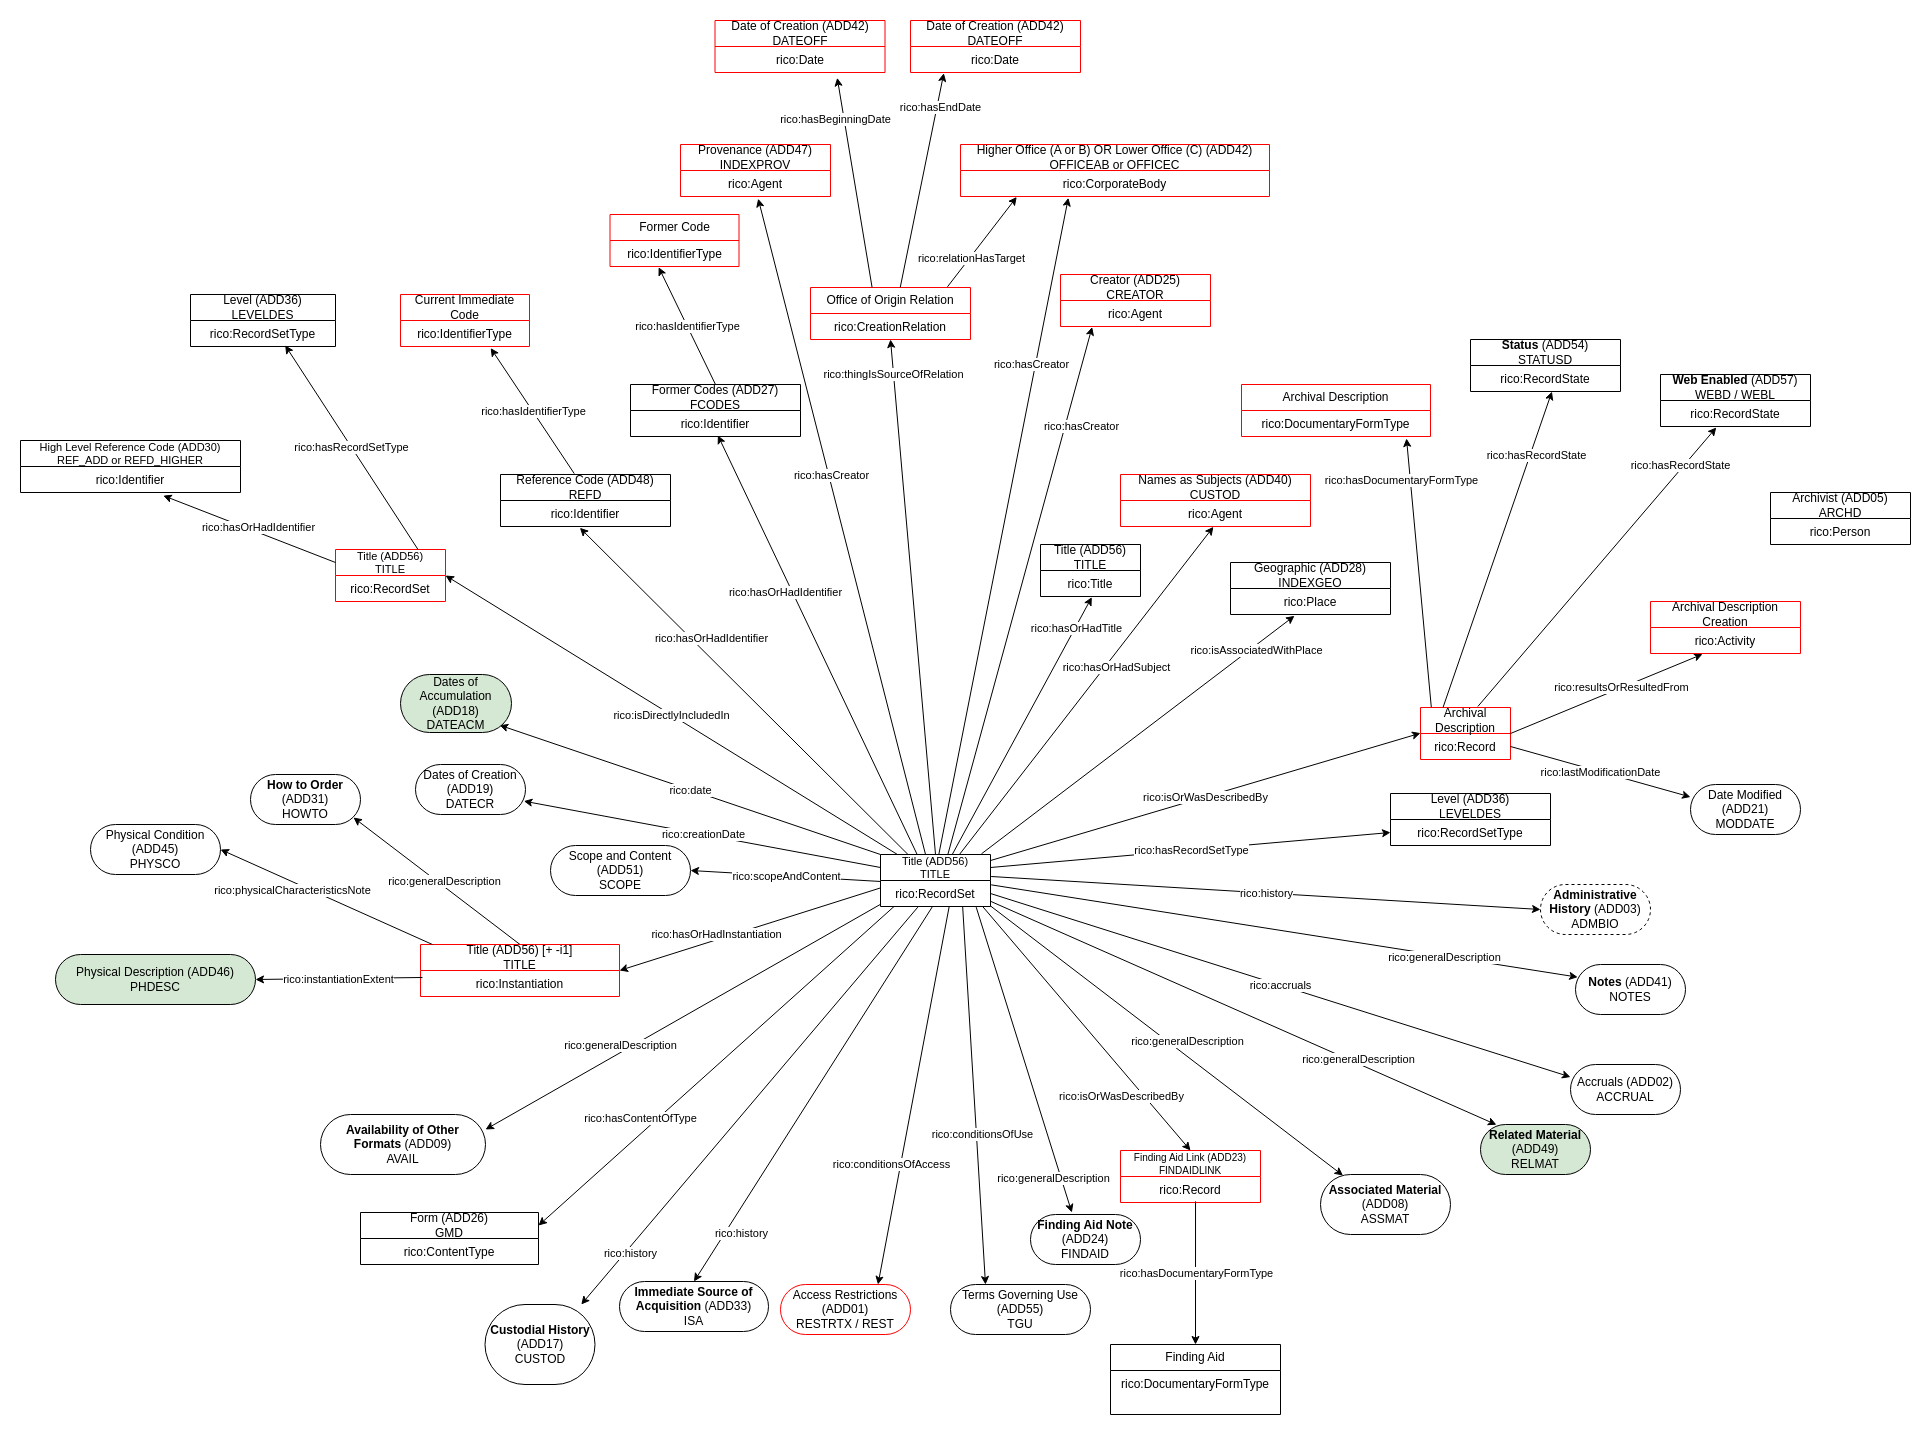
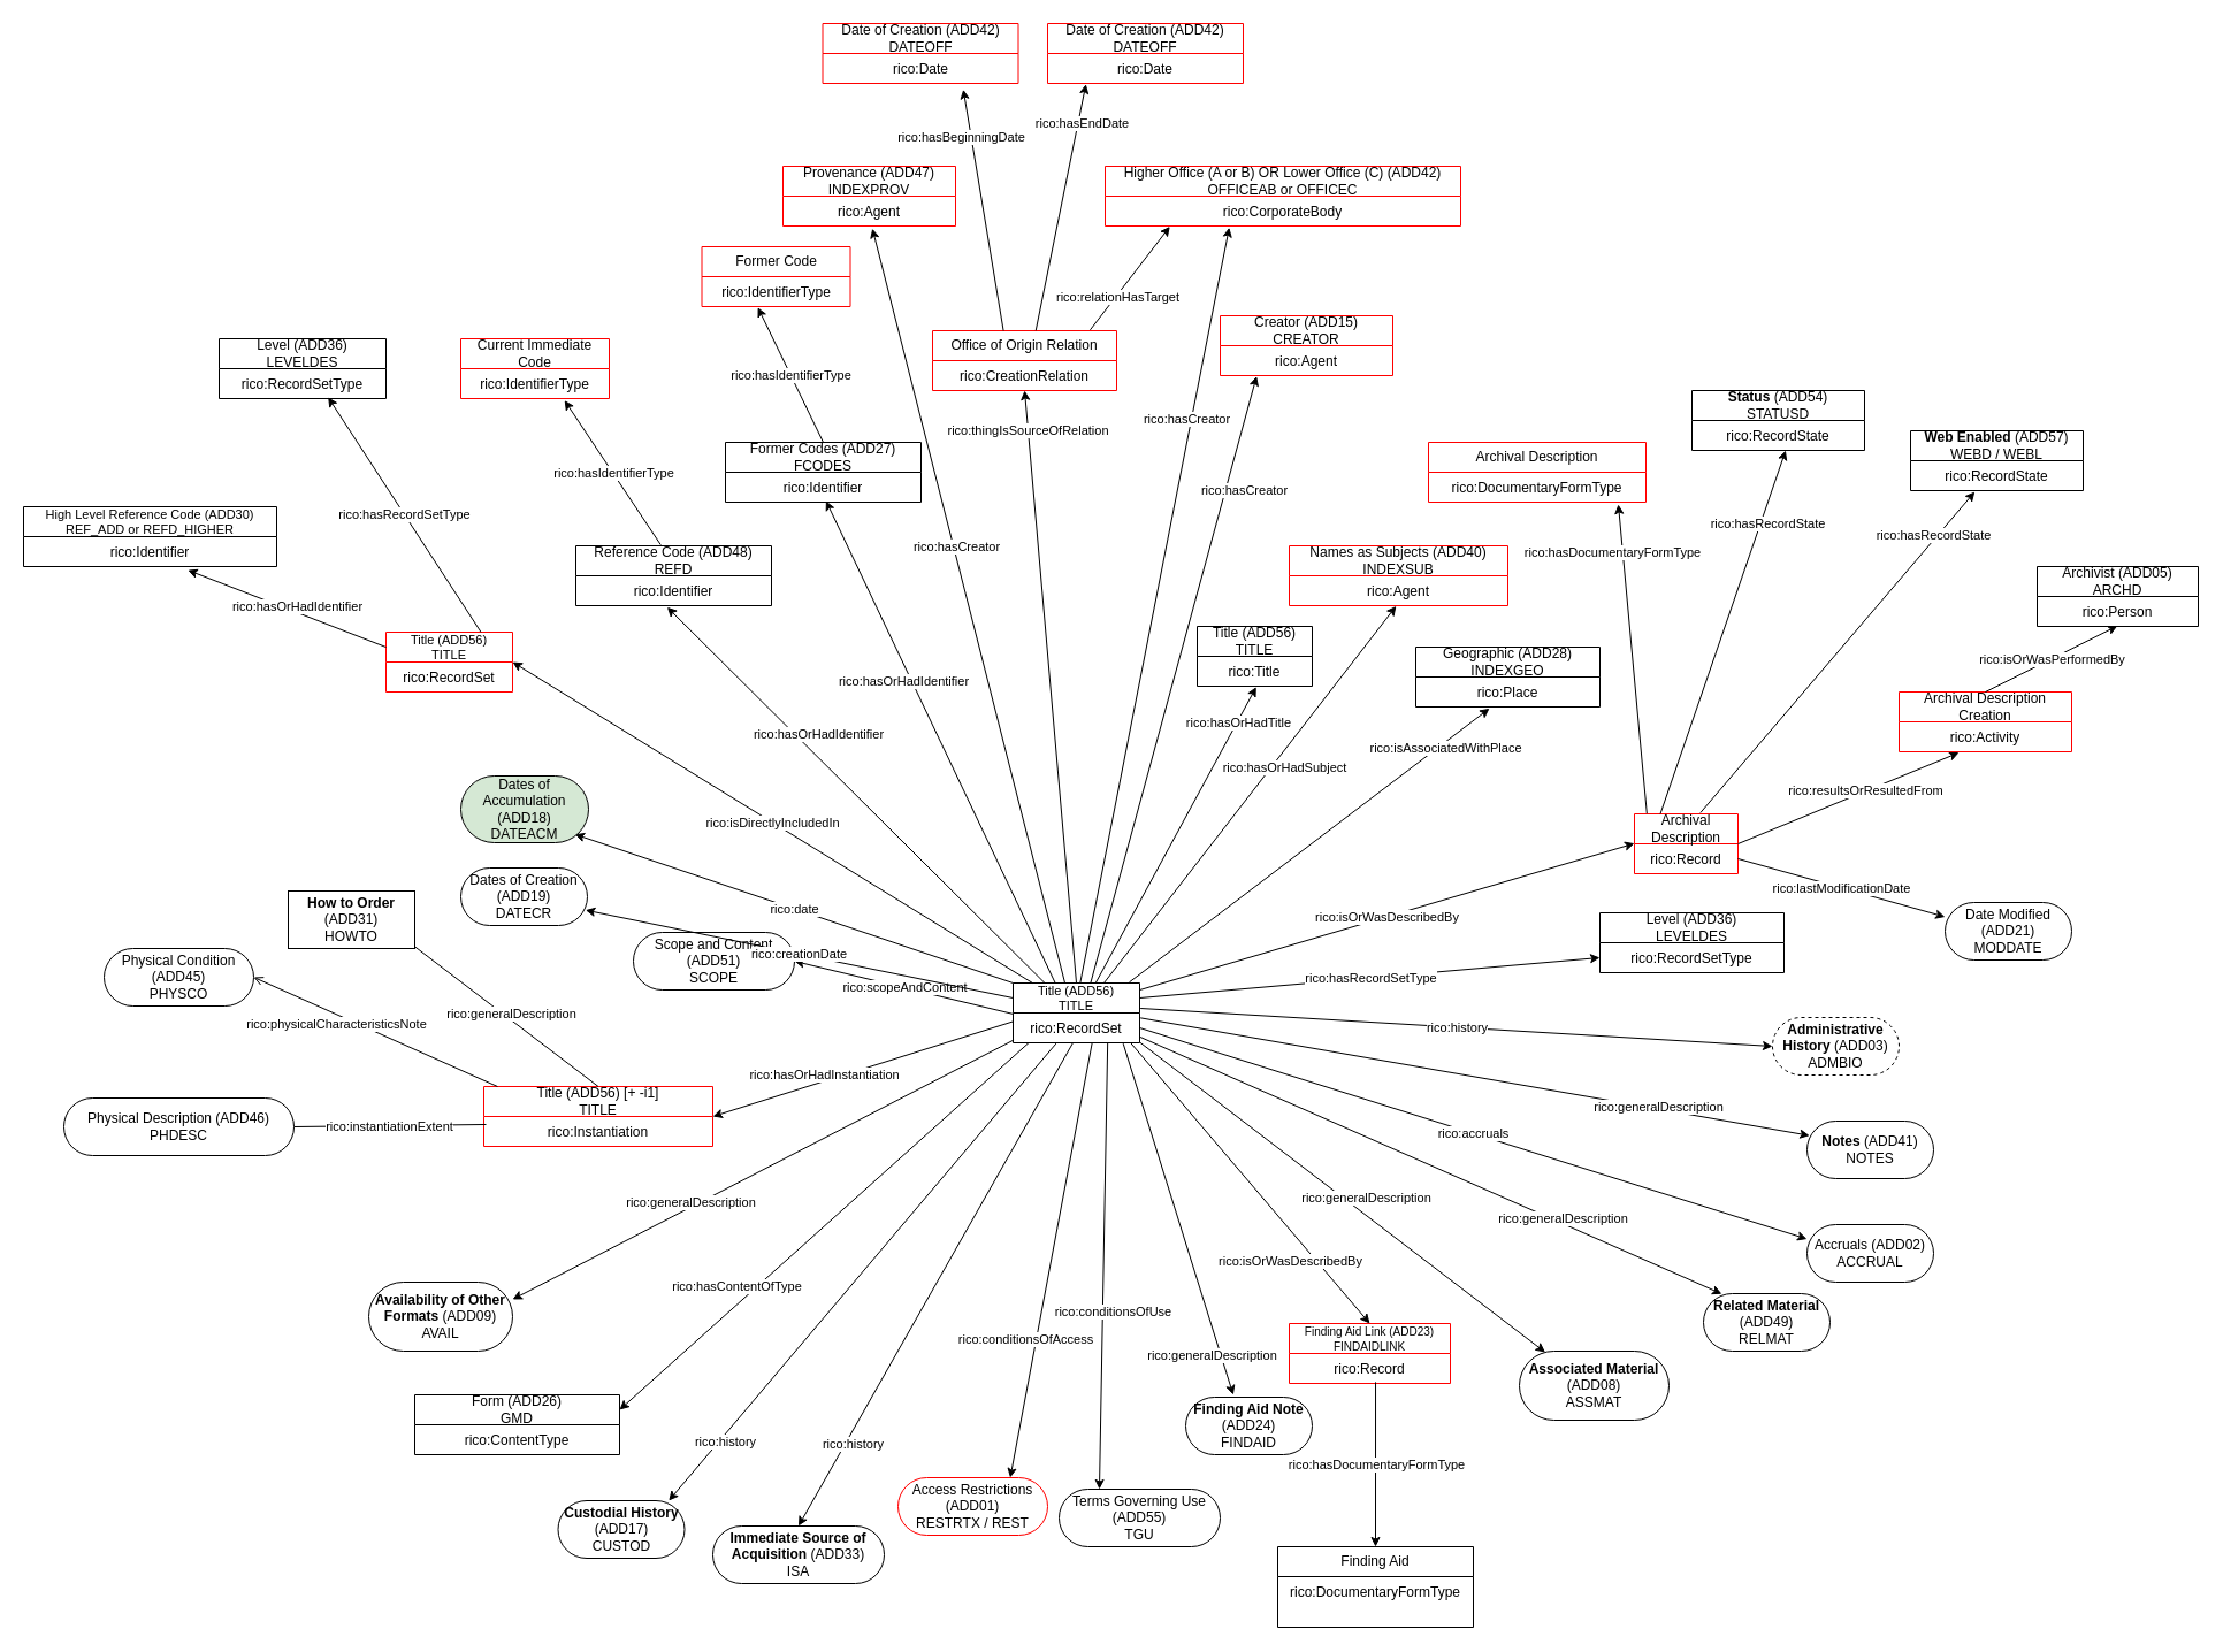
- <mxCell id="130" value="Creator (ADD25)&lt;div&gt;CREATOR&lt;/div&gt;" style="swimlane;fontStyle=0;childLayout=stackLayout;horizontal=1;startSize=26;fillColor=none;horizontalStack=0;resizeParent=1;resizeParentMax=0;resizeLast=0;collapsible=1;marginBottom=0;whiteSpace=wrap;html=1;strokeColor=#FF0000;" parent="1" vertex="1"><mxGeometry x="1060" y="274" width="150" height="52" as="geometry" /></mxCell>
+ <mxCell id="130" value="Creator (ADD15)&lt;div&gt;CREATOR&lt;/div&gt;" style="swimlane;fontStyle=0;childLayout=stackLayout;horizontal=1;startSize=26;fillColor=none;horizontalStack=0;resizeParent=1;resizeParentMax=0;resizeLast=0;collapsible=1;marginBottom=0;whiteSpace=wrap;html=1;strokeColor=#FF0000;" parent="1" vertex="1"><mxGeometry x="1060" y="274" width="150" height="52" as="geometry" /></mxCell>
- <mxCell id="91" value="Names as Subjects (ADD40)&lt;div&gt;CUSTOD&lt;/div&gt;" style="swimlane;fontStyle=0;childLayout=stackLayout;horizontal=1;startSize=26;fillColor=none;horizontalStack=0;resizeParent=1;resizeParentMax=0;resizeLast=0;collapsible=1;marginBottom=0;whiteSpace=wrap;html=1;strokeColor=#FF0000;" parent="1" vertex="1"><mxGeometry x="1120" y="474" width="190" height="52" as="geometry" /></mxCell>
+ <mxCell id="91" value="Names as Subjects (ADD40)&lt;div&gt;INDEXSUB&lt;/div&gt;" style="swimlane;fontStyle=0;childLayout=stackLayout;horizontal=1;startSize=26;fillColor=none;horizontalStack=0;resizeParent=1;resizeParentMax=0;resizeLast=0;collapsible=1;marginBottom=0;whiteSpace=wrap;html=1;strokeColor=#FF0000;" parent="1" vertex="1"><mxGeometry x="1120" y="474" width="190" height="52" as="geometry" /></mxCell>
+ <mxCell id="77" value="" style="endArrow=classic;html=1;rounded=0;exitX=0.5;exitY=0;exitDx=0;exitDy=0;entryX=0.499;entryY=0.981;entryDx=0;entryDy=0;entryPerimeter=0;" parent="1" source="75" target="80" edge="1"><mxGeometry relative="1" as="geometry"><mxPoint x="1590" y="564" as="sourcePoint" /><mxPoint x="1665" y="544" as="targetPoint" /></mxGeometry></mxCell>
+ <mxCell id="78" value="rico:isOrWasPerformedBy" style="edgeLabel;resizable=0;html=1;;align=center;verticalAlign=middle;" parent="77" connectable="0" vertex="1"><mxGeometry relative="1" as="geometry" /></mxCell>
- <mxCell id="149" value="Dates of Creation (ADD19)&lt;div&gt;DATECR&lt;/div&gt;" style="html=1;whiteSpace=wrap;rounded=1;arcSize=50;" parent="1" vertex="1"><mxGeometry x="415" y="764" width="110" height="50" as="geometry" /></mxCell>
+ <mxCell id="149" value="Dates of Creation (ADD19)&lt;div&gt;DATECR&lt;/div&gt;" style="html=1;whiteSpace=wrap;rounded=1;arcSize=50;" parent="1" vertex="1"><mxGeometry x="400" y="754" width="110" height="50" as="geometry" /></mxCell>
- <mxCell id="52" value="&lt;b&gt;How to Order &lt;/b&gt;(ADD31)&lt;div&gt;HOWTO&lt;/div&gt;" style="html=1;whiteSpace=wrap;rounded=1;arcSize=50;" parent="1" vertex="1"><mxGeometry x="250" y="774" width="110" height="50" as="geometry" /></mxCell>
+ <mxCell id="52" value="&lt;b&gt;How to Order &lt;/b&gt;(ADD31)&lt;div&gt;HOWTO&lt;/div&gt;" style="html=1;whiteSpace=wrap;arcSize=50;rounded=0;" parent="1" vertex="1"><mxGeometry x="250" y="774" width="110" height="50" as="geometry" /></mxCell>
- <mxCell id="50" value="" style="endArrow=classic;html=1;rounded=0;exitX=0.5;exitY=0;exitDx=0;exitDy=0;entryX=0.936;entryY=0.86;entryDx=0;entryDy=0;entryPerimeter=0;" parent="1" source="11" target="52" edge="1"><mxGeometry relative="1" as="geometry"><mxPoint x="349" y="834" as="sourcePoint" /><mxPoint x="430" y="774" as="targetPoint" /></mxGeometry></mxCell>
+ <mxCell id="50" value="" style="endArrow=none;html=1;rounded=0;exitX=0.5;exitY=0;exitDx=0;exitDy=0;entryX=0.936;entryY=0.86;entryDx=0;entryDy=0;entryPerimeter=0;" parent="1" source="11" target="52" edge="1"><mxGeometry relative="1" as="geometry"><mxPoint x="349" y="834" as="sourcePoint" /><mxPoint x="430" y="774" as="targetPoint" /></mxGeometry></mxCell>
- <mxCell id="47" value="" style="endArrow=classic;html=1;rounded=0;entryX=1;entryY=0.5;entryDx=0;entryDy=0;exitX=0.06;exitY=0;exitDx=0;exitDy=0;exitPerimeter=0;" parent="1" source="11" target="49" edge="1"><mxGeometry relative="1" as="geometry"><mxPoint x="510" y="914" as="sourcePoint" /><mxPoint x="290" y="880" as="targetPoint" /></mxGeometry></mxCell>
+ <mxCell id="47" value="" style="endArrow=open;html=1;rounded=0;entryX=1;entryY=0.5;entryDx=0;entryDy=0;exitX=0.06;exitY=0;exitDx=0;exitDy=0;exitPerimeter=0;" parent="1" source="11" target="49" edge="1"><mxGeometry relative="1" as="geometry"><mxPoint x="510" y="914" as="sourcePoint" /><mxPoint x="290" y="880" as="targetPoint" /></mxGeometry></mxCell>
- <mxCell id="8" value="Scope and Content (ADD51)&lt;div&gt;SCOPE&lt;/div&gt;" style="html=1;whiteSpace=wrap;rounded=1;arcSize=50;" parent="1" vertex="1"><mxGeometry x="550" y="845" width="140" height="50" as="geometry" /></mxCell>
+ <mxCell id="8" value="Scope and Content (ADD51)&lt;div&gt;SCOPE&lt;/div&gt;" style="html=1;whiteSpace=wrap;rounded=1;arcSize=50;" parent="1" vertex="1"><mxGeometry x="550" y="810" width="140" height="50" as="geometry" /></mxCell>
- <mxCell id="21" value="" style="endArrow=classic;html=1;rounded=0;entryX=1;entryY=0.5;entryDx=0;entryDy=0;exitX=0.01;exitY=0.269;exitDx=0;exitDy=0;exitPerimeter=0;" parent="1" source="12" target="23" edge="1"><mxGeometry relative="1" as="geometry"><mxPoint x="420" y="978.5" as="sourcePoint" /><mxPoint x="270" y="978.5" as="targetPoint" /></mxGeometry></mxCell>
+ <mxCell id="21" value="" style="endArrow=none;html=1;rounded=0;entryX=1;entryY=0.5;entryDx=0;entryDy=0;exitX=0.01;exitY=0.269;exitDx=0;exitDy=0;exitPerimeter=0;" parent="1" source="12" target="23" edge="1"><mxGeometry relative="1" as="geometry"><mxPoint x="420" y="978.5" as="sourcePoint" /><mxPoint x="270" y="978.5" as="targetPoint" /></mxGeometry></mxCell>
- <mxCell id="23" value="Physical Description (ADD46) PHDESC" style="html=1;whiteSpace=wrap;rounded=1;arcSize=50;strokeColor=#000000;fillColor=#d5e8d4;" parent="1" vertex="1"><mxGeometry x="55" y="954" width="200" height="50" as="geometry" /></mxCell>
+ <mxCell id="23" value="Physical Description (ADD46) PHDESC" style="html=1;whiteSpace=wrap;rounded=1;arcSize=50;strokeColor=#000000;" parent="1" vertex="1"><mxGeometry x="55" y="954" width="200" height="50" as="geometry" /></mxCell>
- <mxCell id="46" value="&lt;b&gt;Notes &lt;/b&gt;(ADD41)&lt;div&gt;NOTES&lt;/div&gt;" style="html=1;whiteSpace=wrap;rounded=1;arcSize=50;" parent="1" vertex="1"><mxGeometry x="1575" y="964" width="110" height="50" as="geometry" /></mxCell>
+ <mxCell id="46" value="&lt;b&gt;Notes &lt;/b&gt;(ADD41)&lt;div&gt;NOTES&lt;/div&gt;" style="html=1;whiteSpace=wrap;rounded=1;arcSize=50;" parent="1" vertex="1"><mxGeometry x="1570" y="974" width="110" height="50" as="geometry" /></mxCell>
- <mxCell id="138" value="&lt;b&gt;Availability of Other Formats &lt;/b&gt;(ADD09)&lt;div&gt;AVAIL&lt;/div&gt;" style="html=1;whiteSpace=wrap;rounded=1;arcSize=50;" parent="1" vertex="1"><mxGeometry x="320" y="1114" width="165" height="60" as="geometry" /></mxCell>
+ <mxCell id="138" value="&lt;b&gt;Availability of Other Formats &lt;/b&gt;(ADD09)&lt;div&gt;AVAIL&lt;/div&gt;" style="html=1;whiteSpace=wrap;rounded=1;arcSize=50;" parent="1" vertex="1"><mxGeometry x="320" y="1114" width="125" height="60" as="geometry" /></mxCell>
- <mxCell id="139" value="&lt;b&gt;Related Material&lt;/b&gt; (ADD49)&lt;div&gt;RELMAT&lt;/div&gt;" style="html=1;whiteSpace=wrap;rounded=1;arcSize=50;fillColor=#d5e8d4;" parent="1" vertex="1"><mxGeometry x="1480" y="1124" width="110" height="50" as="geometry" /></mxCell>
+ <mxCell id="139" value="&lt;b&gt;Related Material&lt;/b&gt; (ADD49)&lt;div&gt;RELMAT&lt;/div&gt;" style="html=1;whiteSpace=wrap;rounded=1;arcSize=50;" parent="1" vertex="1"><mxGeometry x="1480" y="1124" width="110" height="50" as="geometry" /></mxCell>
- <mxCell id="16" value="&lt;b&gt;Immediate Source of Acquisition &lt;/b&gt;(ADD33)&lt;div&gt;ISA&lt;/div&gt;" style="html=1;whiteSpace=wrap;rounded=1;arcSize=50;" parent="1" vertex="1"><mxGeometry x="619" y="1281" width="149" height="50" as="geometry" /></mxCell>
+ <mxCell id="16" value="&lt;b&gt;Immediate Source of Acquisition &lt;/b&gt;(ADD33)&lt;div&gt;ISA&lt;/div&gt;" style="html=1;whiteSpace=wrap;rounded=1;arcSize=50;" parent="1" vertex="1"><mxGeometry x="619" y="1326" width="149" height="50" as="geometry" /></mxCell>
- <mxCell id="29" value="Terms Governing Use (ADD55)&lt;div&gt;TGU&lt;/div&gt;" style="html=1;whiteSpace=wrap;rounded=1;arcSize=50;" parent="1" vertex="1"><mxGeometry x="950" y="1284" width="140" height="50" as="geometry" /></mxCell>
+ <mxCell id="29" value="Terms Governing Use (ADD55)&lt;div&gt;TGU&lt;/div&gt;" style="html=1;whiteSpace=wrap;rounded=1;arcSize=50;" parent="1" vertex="1"><mxGeometry x="920" y="1294" width="140" height="50" as="geometry" /></mxCell>
- <mxCell id="15" value="&lt;b&gt;Custodial History &lt;/b&gt;(ADD17)&lt;div&gt;CUSTOD&lt;/div&gt;" style="html=1;whiteSpace=wrap;rounded=1;arcSize=50;" parent="1" vertex="1"><mxGeometry x="484.5" y="1304" width="110" height="80" as="geometry" /></mxCell>
+ <mxCell id="15" value="&lt;b&gt;Custodial History &lt;/b&gt;(ADD17)&lt;div&gt;CUSTOD&lt;/div&gt;" style="html=1;whiteSpace=wrap;rounded=1;arcSize=50;" parent="1" vertex="1"><mxGeometry x="484.5" y="1304" width="110" height="50" as="geometry" /></mxCell>
